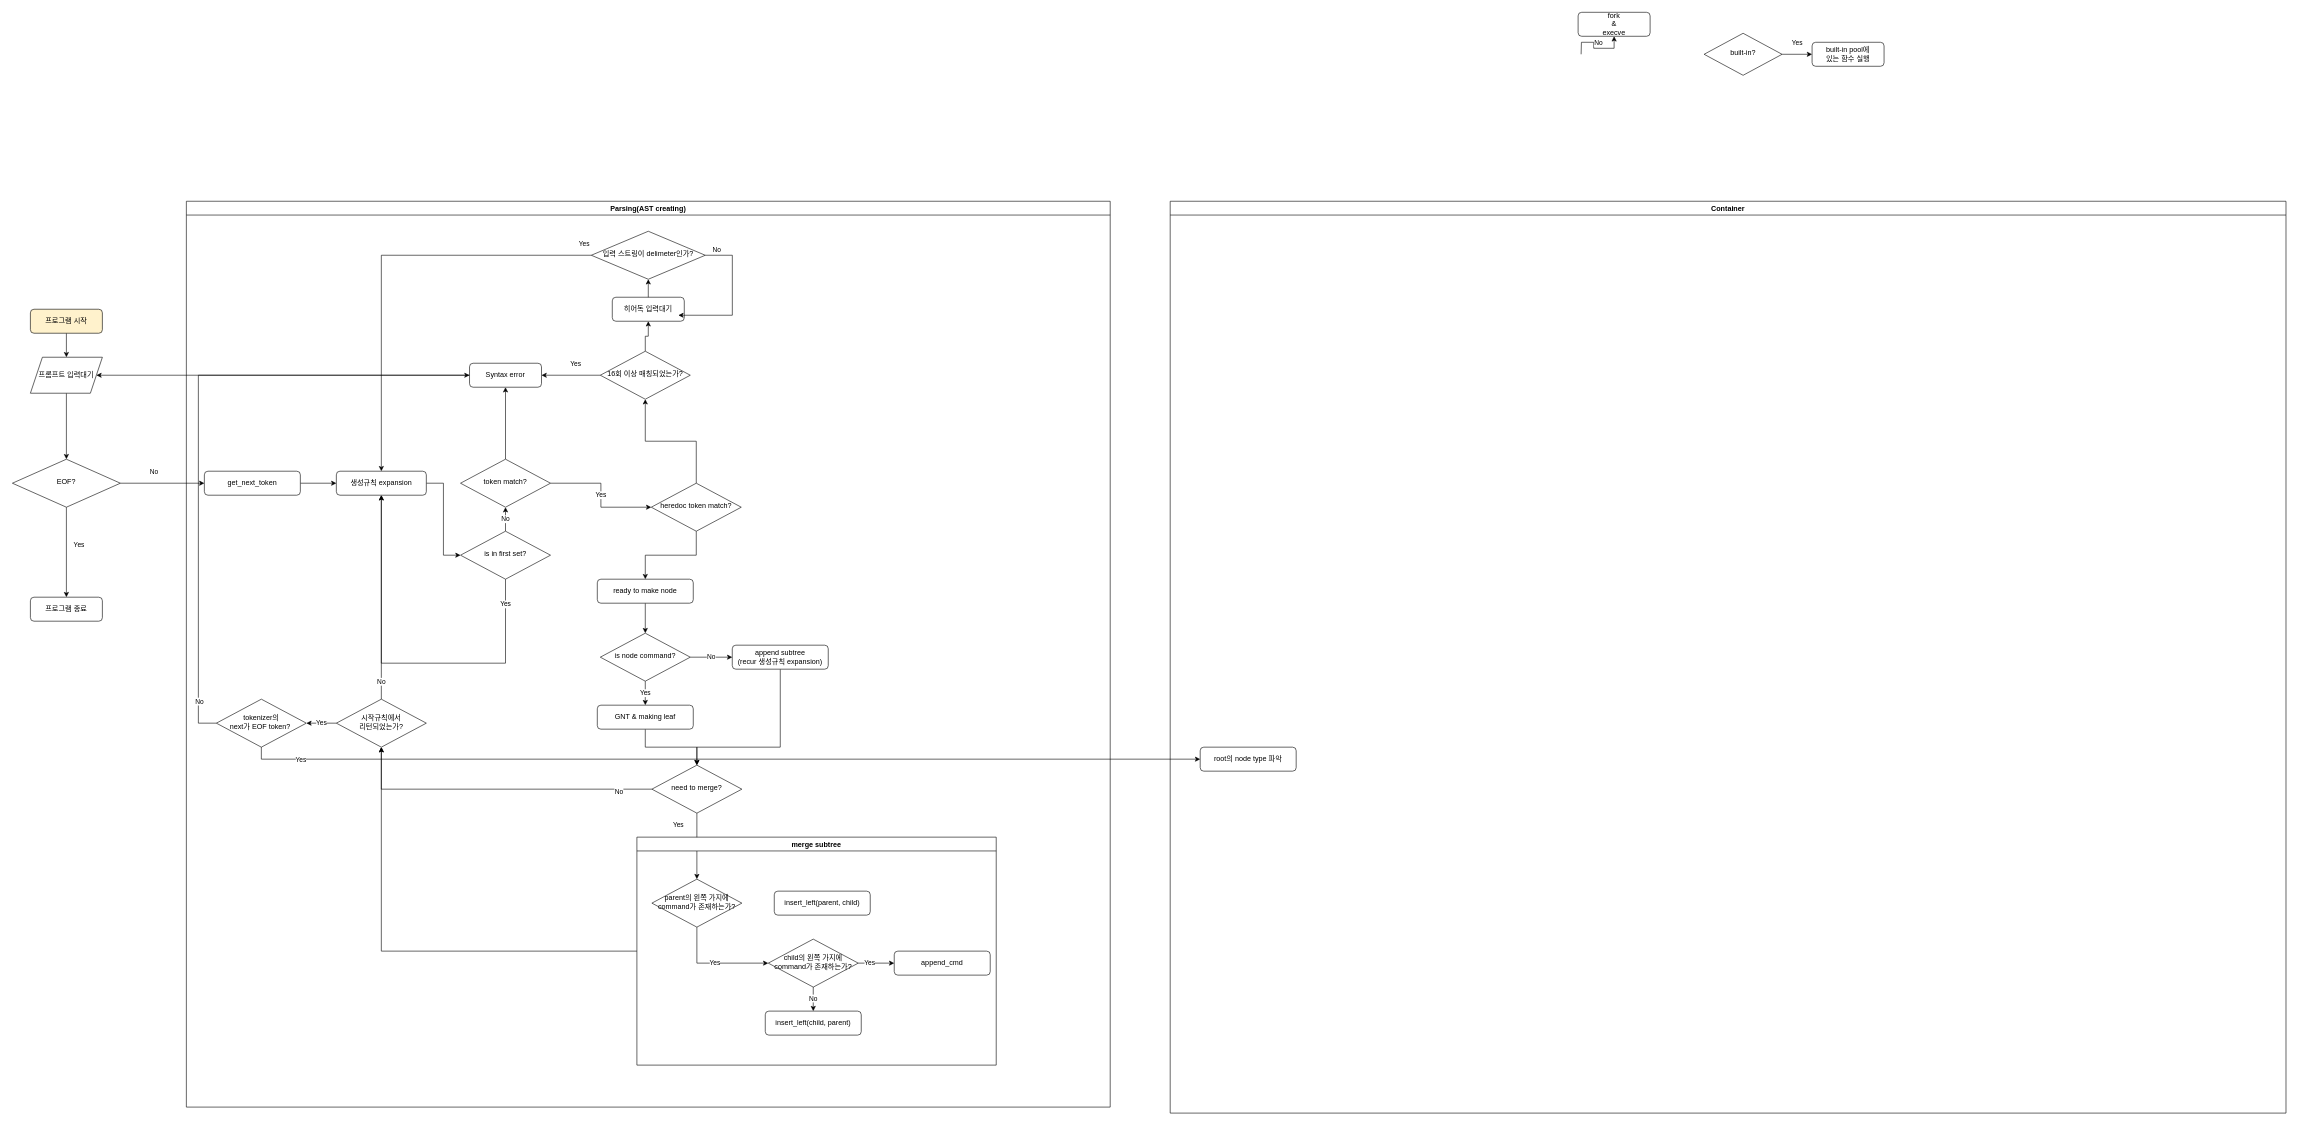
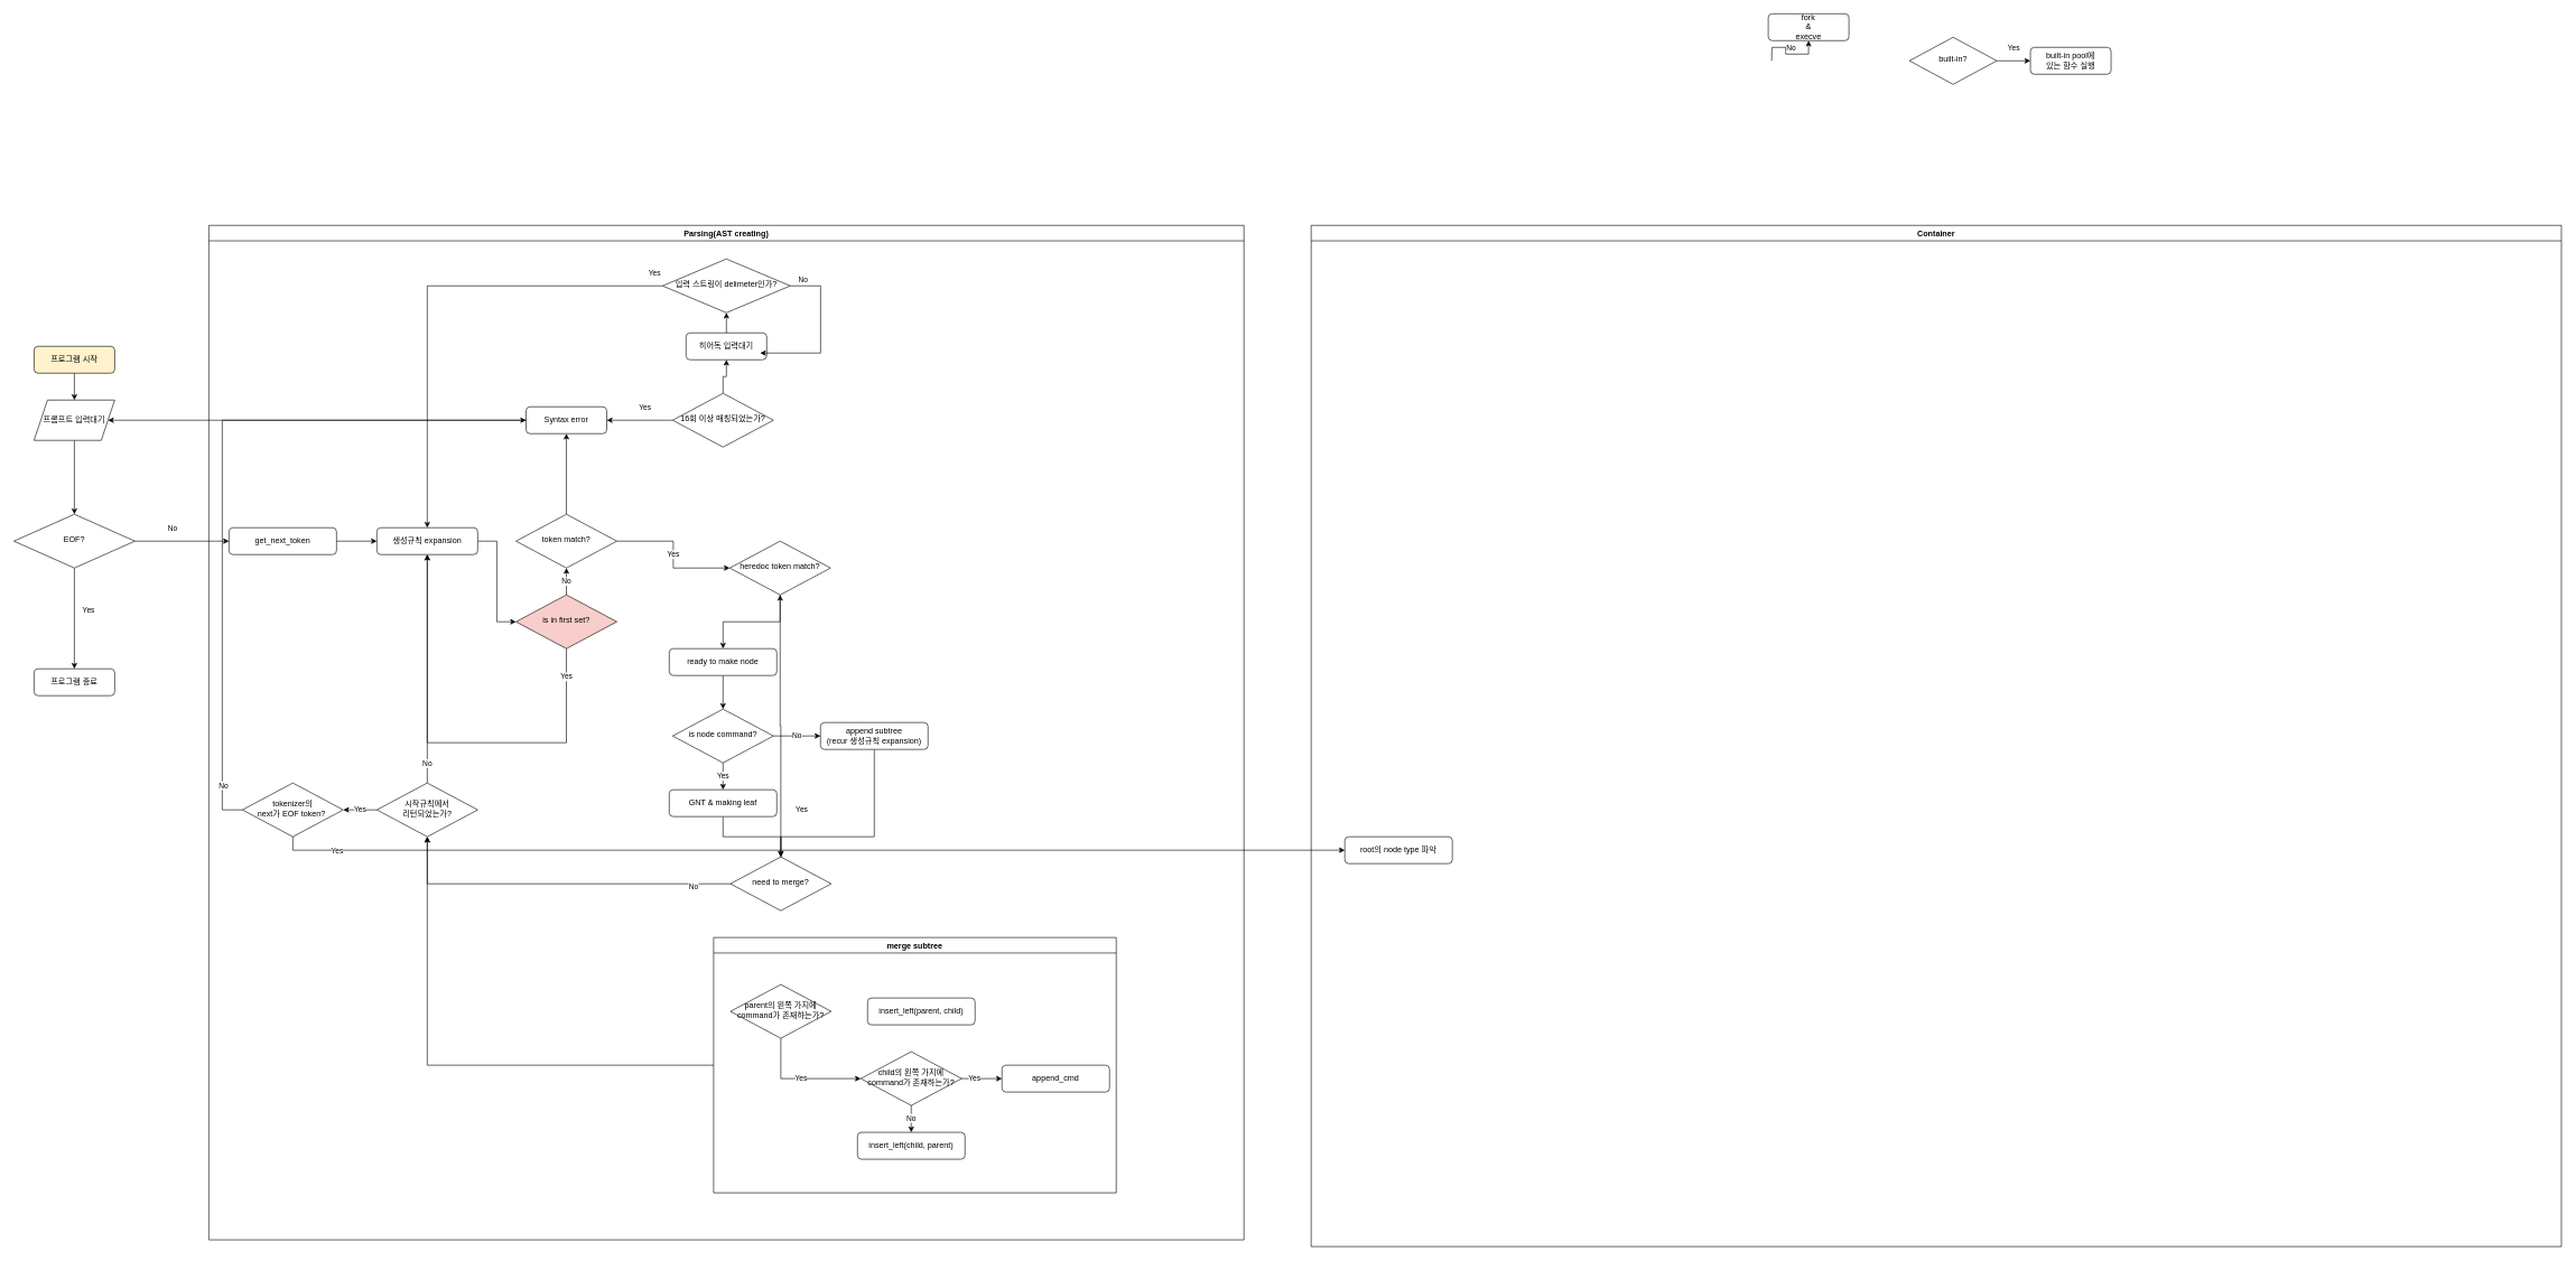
- <mxCell id="44" style="edgeStyle=orthogonalEdgeStyle;rounded=0;orthogonalLoop=1;jettySize=auto;html=1;entryX=0.5;entryY=1;entryDx=0;entryDy=0;" edge="1" parent="19" source="45" target="36"><mxGeometry relative="1" as="geometry" /></mxCell>
- <mxCell id="30" value="is in first set?" style="rhombus;whiteSpace=wrap;html=1;shadow=0;fontFamily=Helvetica;fontSize=12;align=center;strokeWidth=1;spacing=6;spacingTop=-4;" vertex="1" parent="19"><mxGeometry x="457" y="550" width="150" height="80" as="geometry" /></mxCell>
+ <mxCell id="30" value="is in first set?" style="rhombus;whiteSpace=wrap;html=1;shadow=0;fontFamily=Helvetica;fontSize=12;align=center;strokeWidth=1;spacing=6;spacingTop=-4;fillColor=#f8cecc;" vertex="1" parent="19"><mxGeometry x="457" y="550" width="150" height="80" as="geometry" /></mxCell>
- <mxCell id="61" value="Yes" style="edgeStyle=orthogonalEdgeStyle;rounded=0;orthogonalLoop=1;jettySize=auto;html=1;entryX=0.5;entryY=0;entryDx=0;entryDy=0;" edge="1" parent="19" source="64" target="67"><mxGeometry x="-0.636" y="-31" relative="1" as="geometry"><mxPoint x="851" y="1060" as="targetPoint" /><mxPoint as="offset" /></mxGeometry></mxCell>
+ <mxCell id="61" value="Yes" style="edgeStyle=orthogonalEdgeStyle;rounded=0;orthogonalLoop=1;jettySize=auto;html=1;" edge="1" parent="19" source="64" target="45"><mxGeometry x="-0.636" y="-31" relative="1" as="geometry"><mxPoint x="851" y="1060" as="targetPoint" /><mxPoint as="offset" /></mxGeometry></mxCell>
